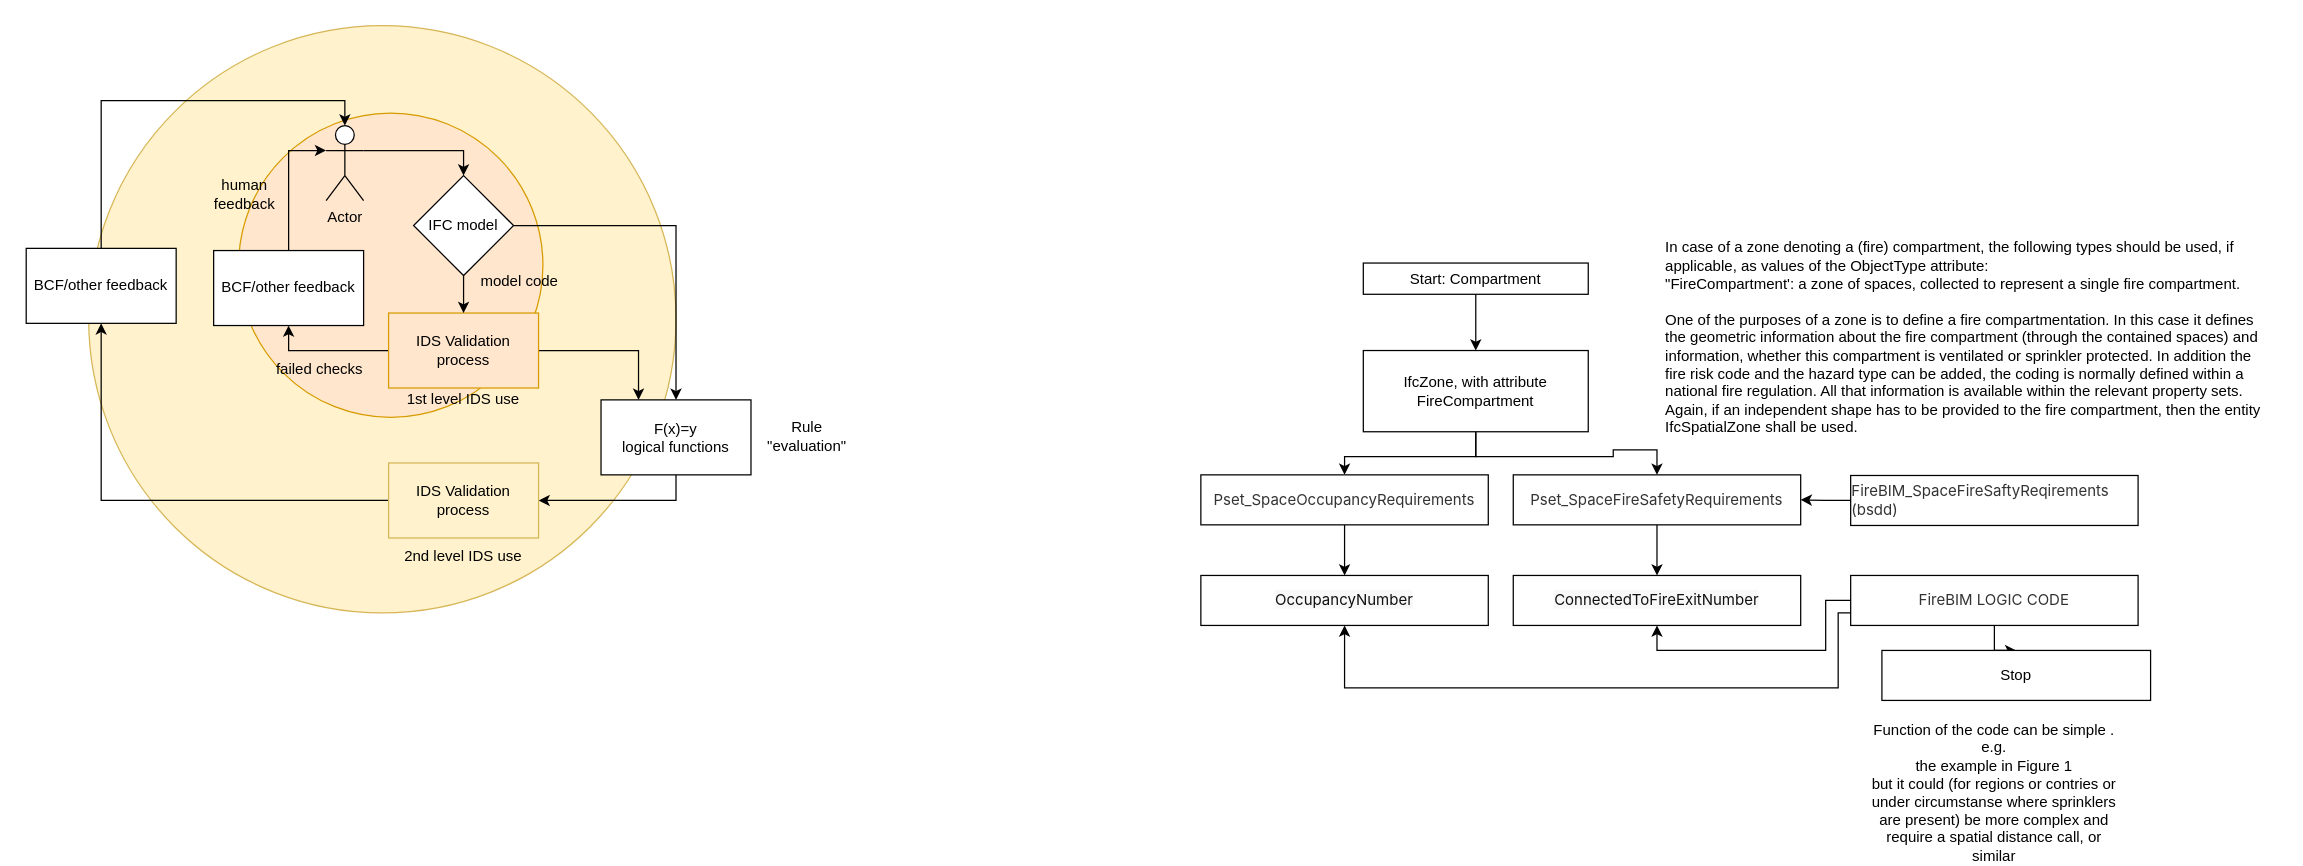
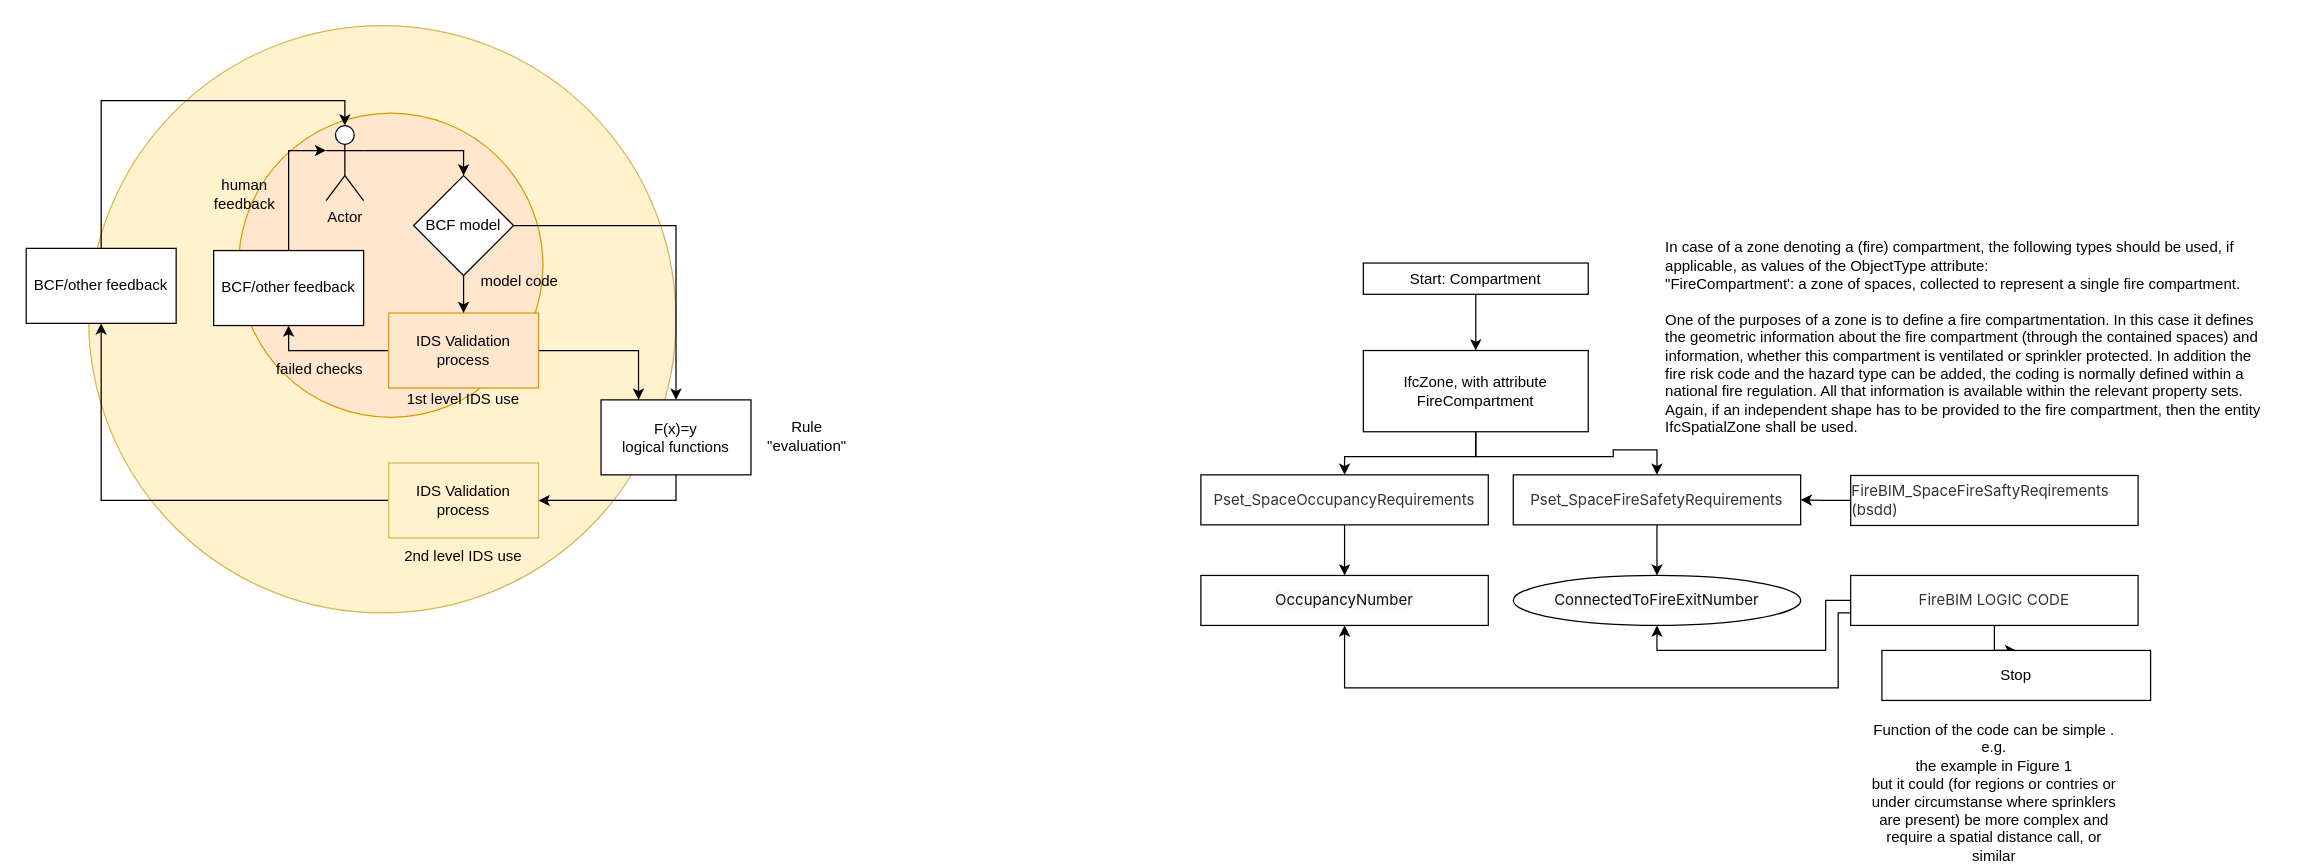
- <mxCell id="29" value="IFC model" style="rhombus;whiteSpace=wrap;html=1;" vertex="1" parent="1"><mxGeometry x="330" y="140" width="80" height="80" as="geometry" /></mxCell>
+ <mxCell id="29" value="BCF model" style="rhombus;whiteSpace=wrap;html=1;" vertex="1" parent="1"><mxGeometry x="330" y="140" width="80" height="80" as="geometry" /></mxCell>
- <mxCell id="17" value="&lt;div style=&quot;text-align: start;&quot;&gt;&lt;font face=&quot;-apple-system, BlinkMacSystemFont, Segoe UI, Roboto, Ubuntu, Helvetica Neue, Helvetica, sans-serif&quot; color=&quot;#111111&quot;&gt;&lt;span style=&quot;background-color: rgb(248, 248, 248);&quot;&gt;ConnectedToFireExitNumber&lt;/span&gt;&lt;/font&gt;&lt;/div&gt;" style="rounded=0;whiteSpace=wrap;html=1;" vertex="1" parent="1"><mxGeometry x="1210" y="460" width="230" height="40" as="geometry" /></mxCell>
+ <mxCell id="17" value="&lt;div style=&quot;text-align: start;&quot;&gt;&lt;font face=&quot;-apple-system, BlinkMacSystemFont, Segoe UI, Roboto, Ubuntu, Helvetica Neue, Helvetica, sans-serif&quot; color=&quot;#111111&quot;&gt;&lt;span style=&quot;background-color: rgb(248, 248, 248);&quot;&gt;ConnectedToFireExitNumber&lt;/span&gt;&lt;/font&gt;&lt;/div&gt;" style="ellipse;whiteSpace=wrap;html=1;" vertex="1" parent="1"><mxGeometry x="1210" y="460" width="230" height="40" as="geometry" /></mxCell>
